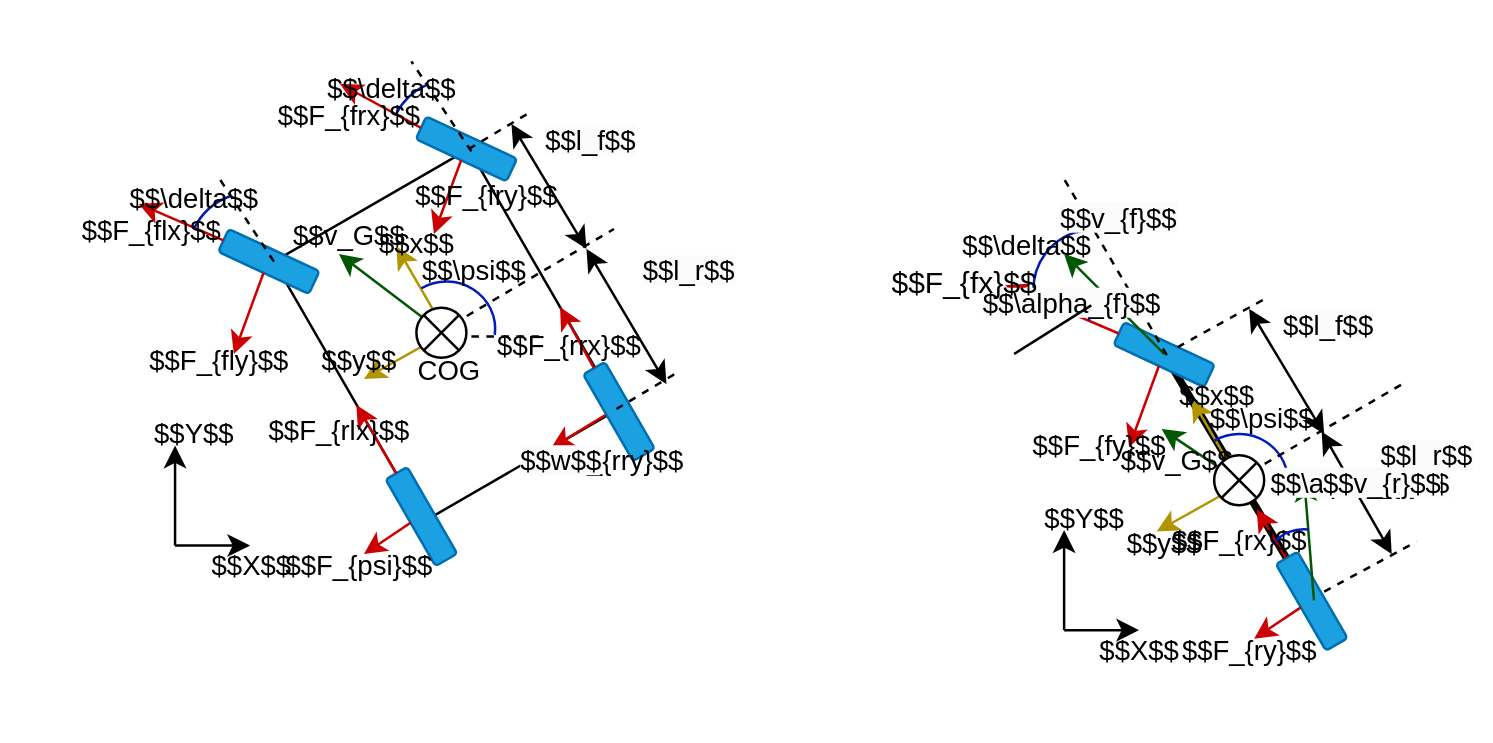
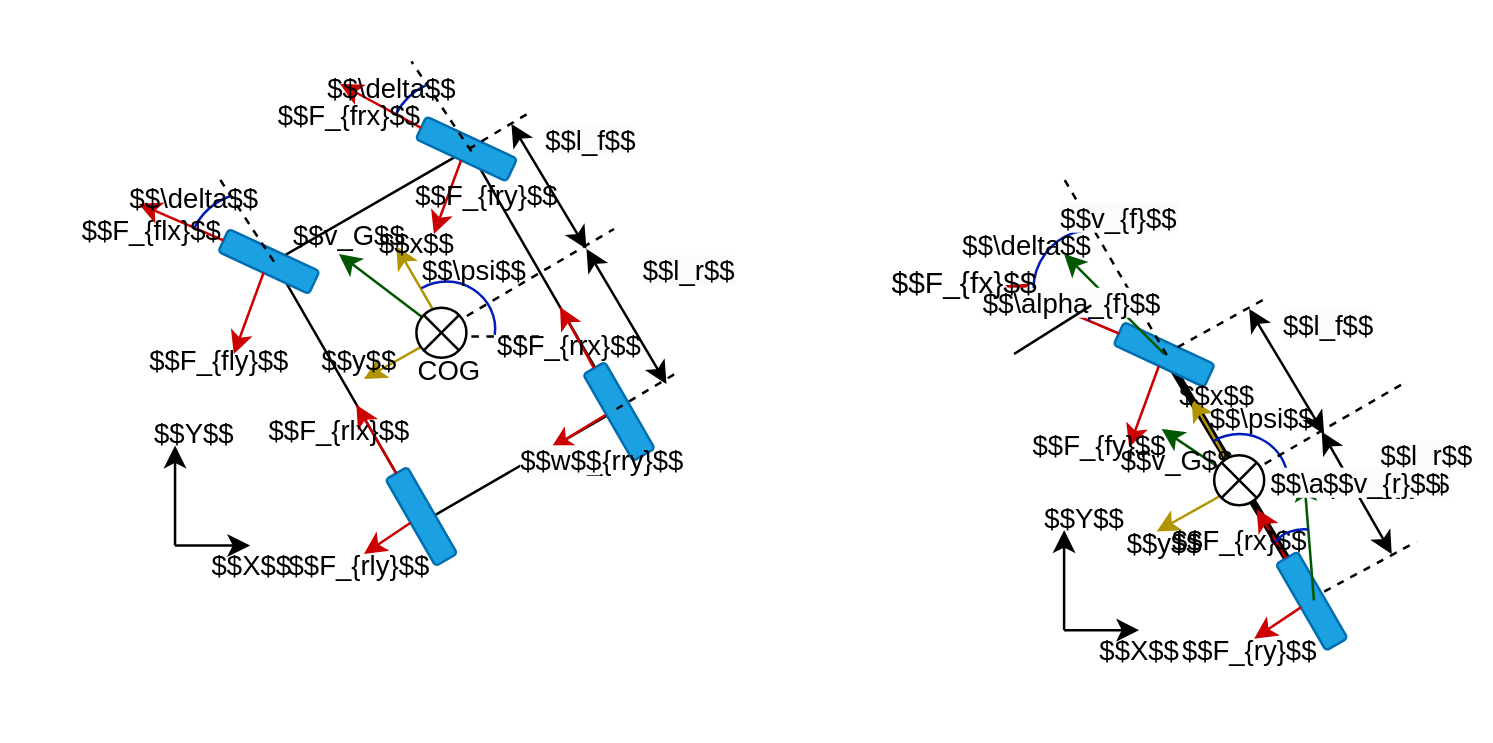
- <mxCell id="34" value="$$F_{psi}$$" style="text;html=1;align=center;verticalAlign=middle;resizable=0;points=[];autosize=1;strokeColor=none;fillColor=none;fontSize=11;fontFamily=Helvetica;fontColor=default;movable=0;rotatable=0;deletable=0;editable=0;locked=1;connectable=0;" parent="1" vertex="1"><mxGeometry x="102.99" y="211" width="80" height="30" as="geometry" /></mxCell>
+ <mxCell id="34" value="$$F_{rly}$$" style="text;html=1;align=center;verticalAlign=middle;resizable=0;points=[];autosize=1;strokeColor=none;fillColor=none;fontSize=11;fontFamily=Helvetica;fontColor=default;movable=0;rotatable=0;deletable=0;editable=0;locked=1;connectable=0;" parent="1" vertex="1"><mxGeometry x="102.99" y="211" width="80" height="30" as="geometry" /></mxCell>
